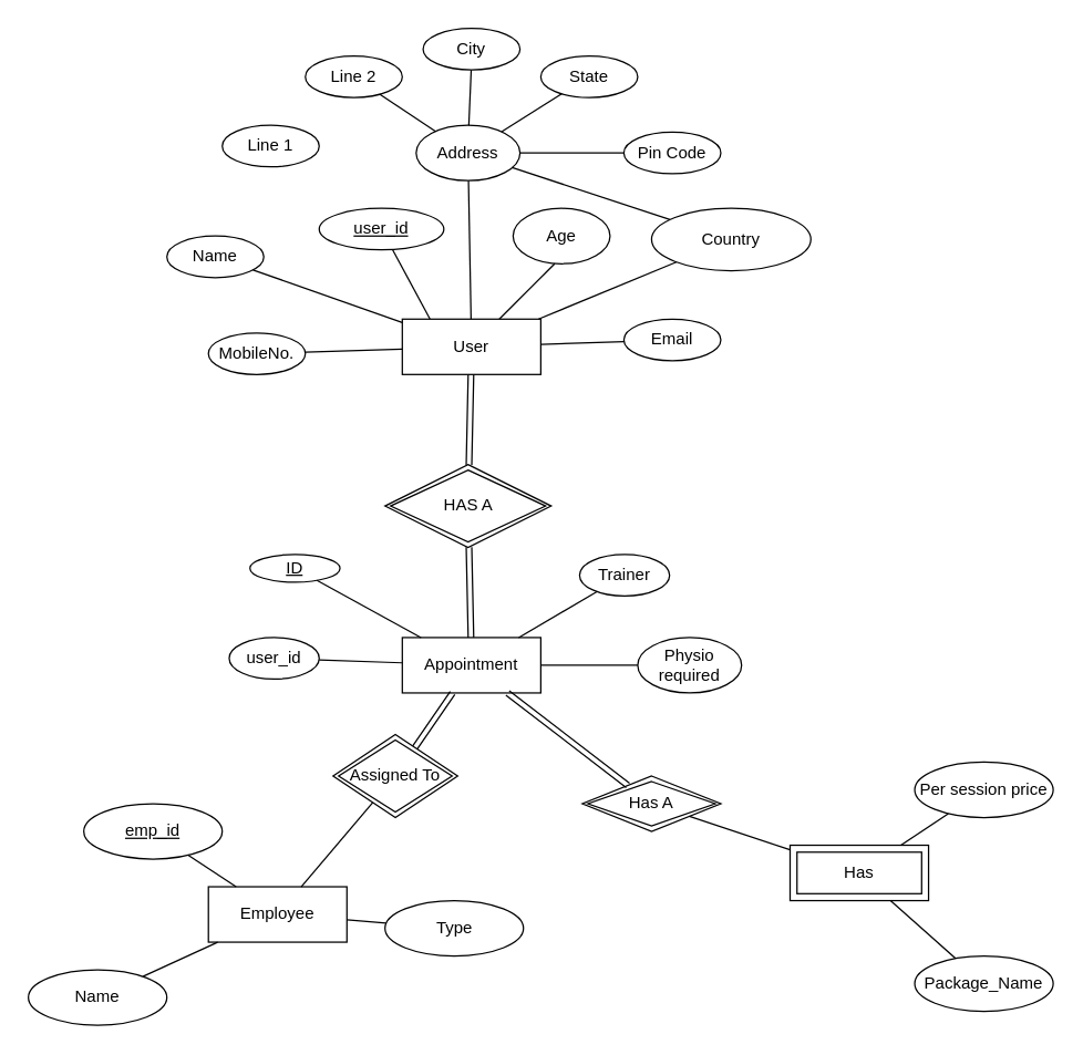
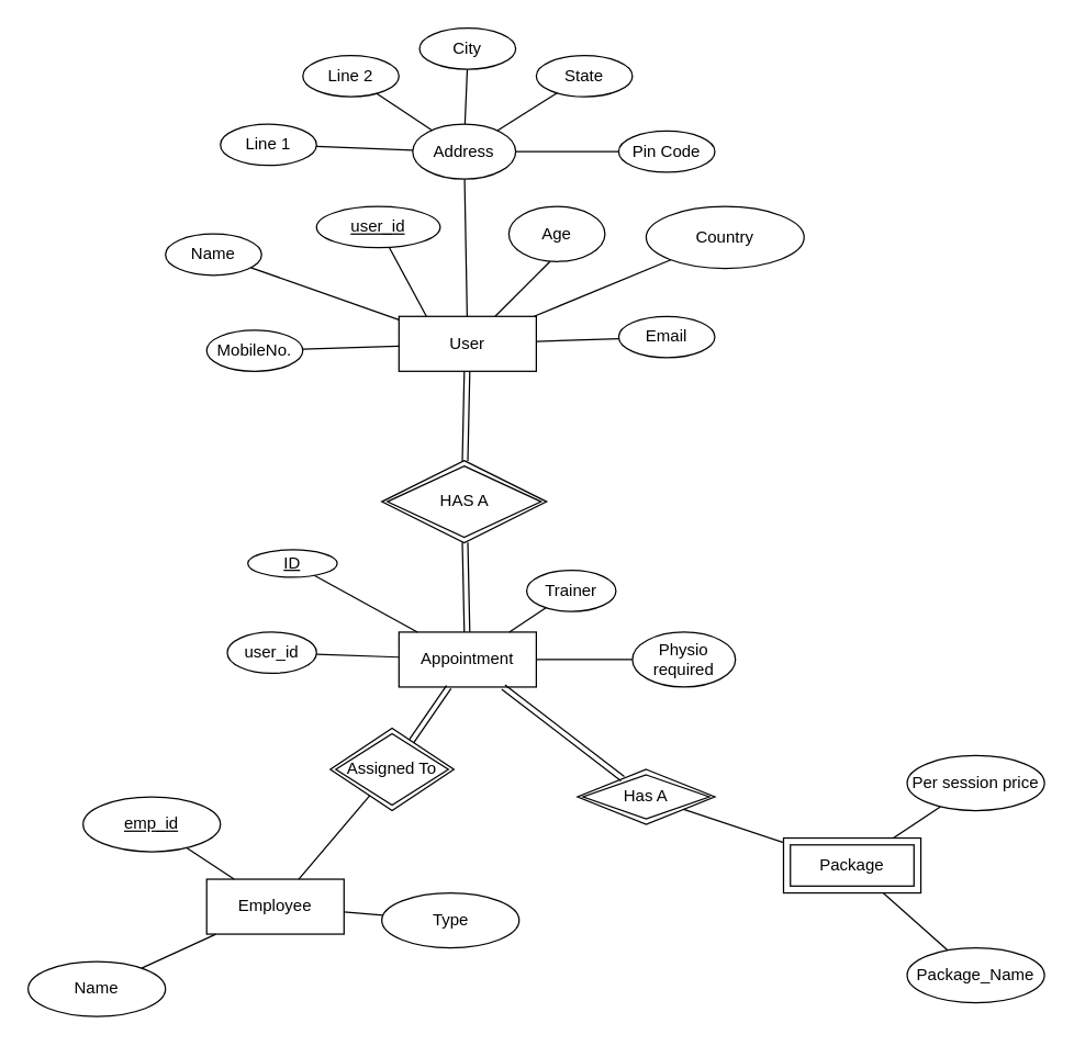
- <mxCell id="14" value="" style="endArrow=none;html=1;" edge="1" parent="1" source="7" target="8"><mxGeometry width="50" height="50" relative="1" as="geometry"><mxPoint x="200" y="160" as="sourcePoint" /><mxPoint x="250" y="110" as="targetPoint" /></mxGeometry></mxCell>
+ <mxCell id="14" value="" style="endArrow=none;html=1;" edge="1" parent="1" source="7" target="12"><mxGeometry width="50" height="50" relative="1" as="geometry"><mxPoint x="200" y="160" as="sourcePoint" /><mxPoint x="250" y="110" as="targetPoint" /></mxGeometry></mxCell>
- <mxCell id="31" value="Trainer" style="ellipse;whiteSpace=wrap;html=1;align=center;" vertex="1" parent="1"><mxGeometry x="418" y="400" width="65" height="30" as="geometry" /></mxCell>
+ <mxCell id="31" value="Trainer" style="ellipse;whiteSpace=wrap;html=1;align=center;" vertex="1" parent="1"><mxGeometry x="383" y="415" width="65" height="30" as="geometry" /></mxCell>
- <mxCell id="40" value="Has" style="shape=ext;margin=3;double=1;whiteSpace=wrap;html=1;align=center;" vertex="1" parent="1"><mxGeometry x="570" y="610" width="100" height="40" as="geometry" /></mxCell>
+ <mxCell id="40" value="Package" style="shape=ext;margin=3;double=1;whiteSpace=wrap;html=1;align=center;" vertex="1" parent="1"><mxGeometry x="570" y="610" width="100" height="40" as="geometry" /></mxCell>
